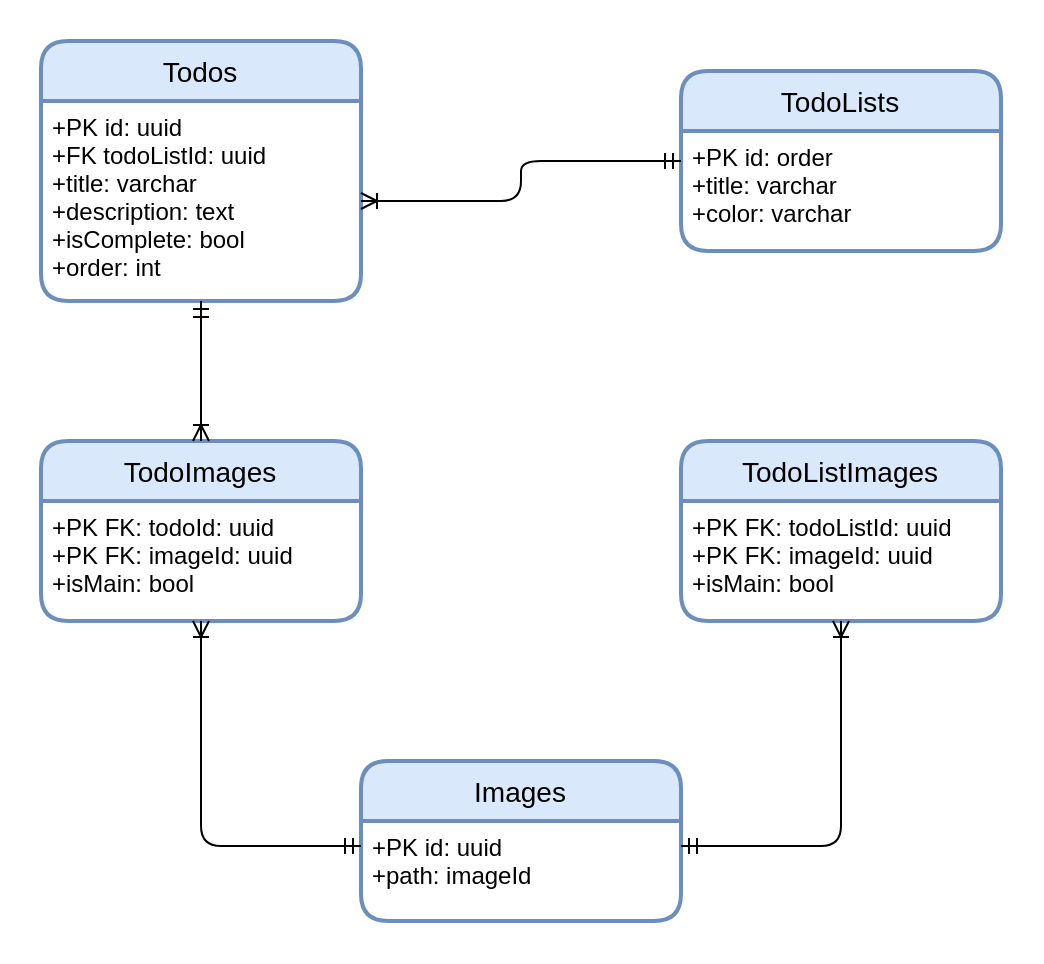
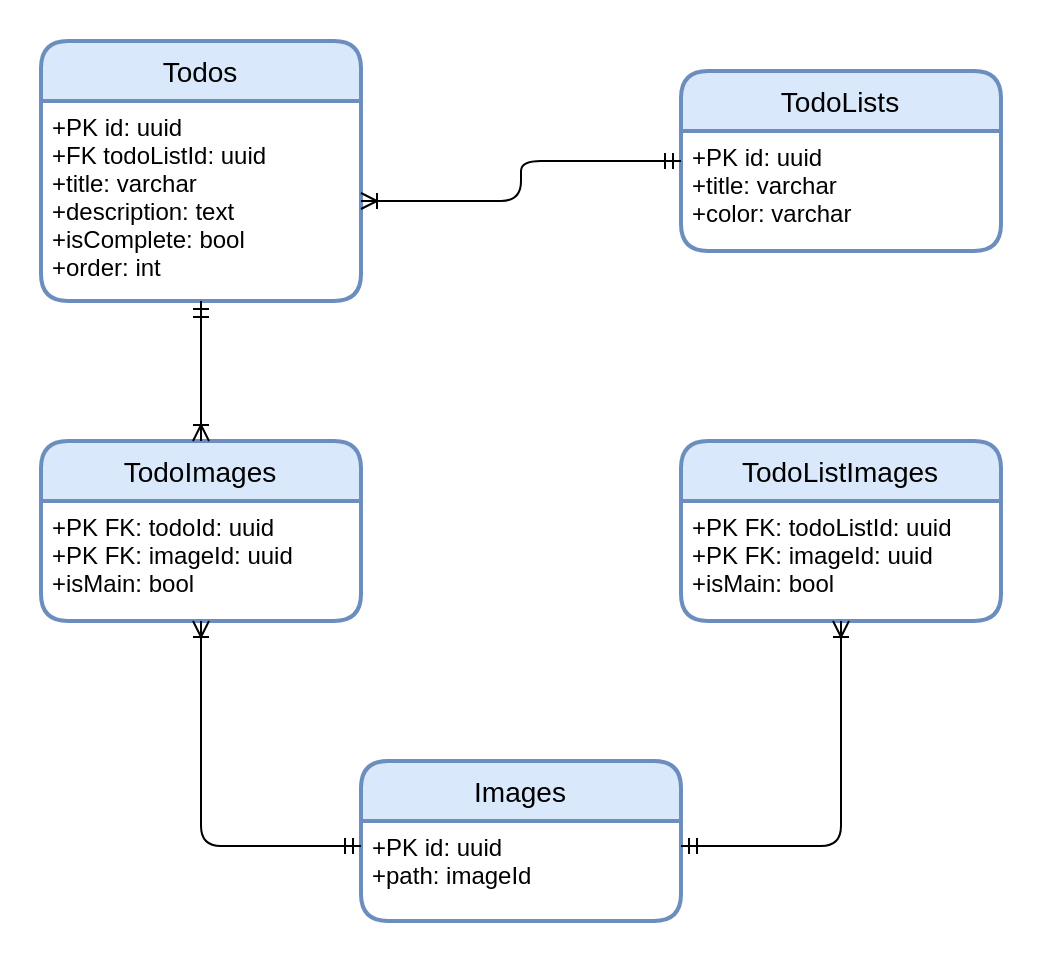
- <mxCell id="5" value="+PK id: order&#10;+title: varchar&#10;+color: varchar" style="align=left;strokeColor=none;fillColor=none;spacingLeft=4;fontSize=12;verticalAlign=top;resizable=0;rotatable=0;part=1;labelBackgroundColor=default;" vertex="1" parent="4"><mxGeometry y="30" width="160" height="60" as="geometry" /></mxCell>
+ <mxCell id="5" value="+PK id: uuid&#10;+title: varchar&#10;+color: varchar" style="align=left;strokeColor=none;fillColor=none;spacingLeft=4;fontSize=12;verticalAlign=top;resizable=0;rotatable=0;part=1;labelBackgroundColor=default;" vertex="1" parent="4"><mxGeometry y="30" width="160" height="60" as="geometry" /></mxCell>
